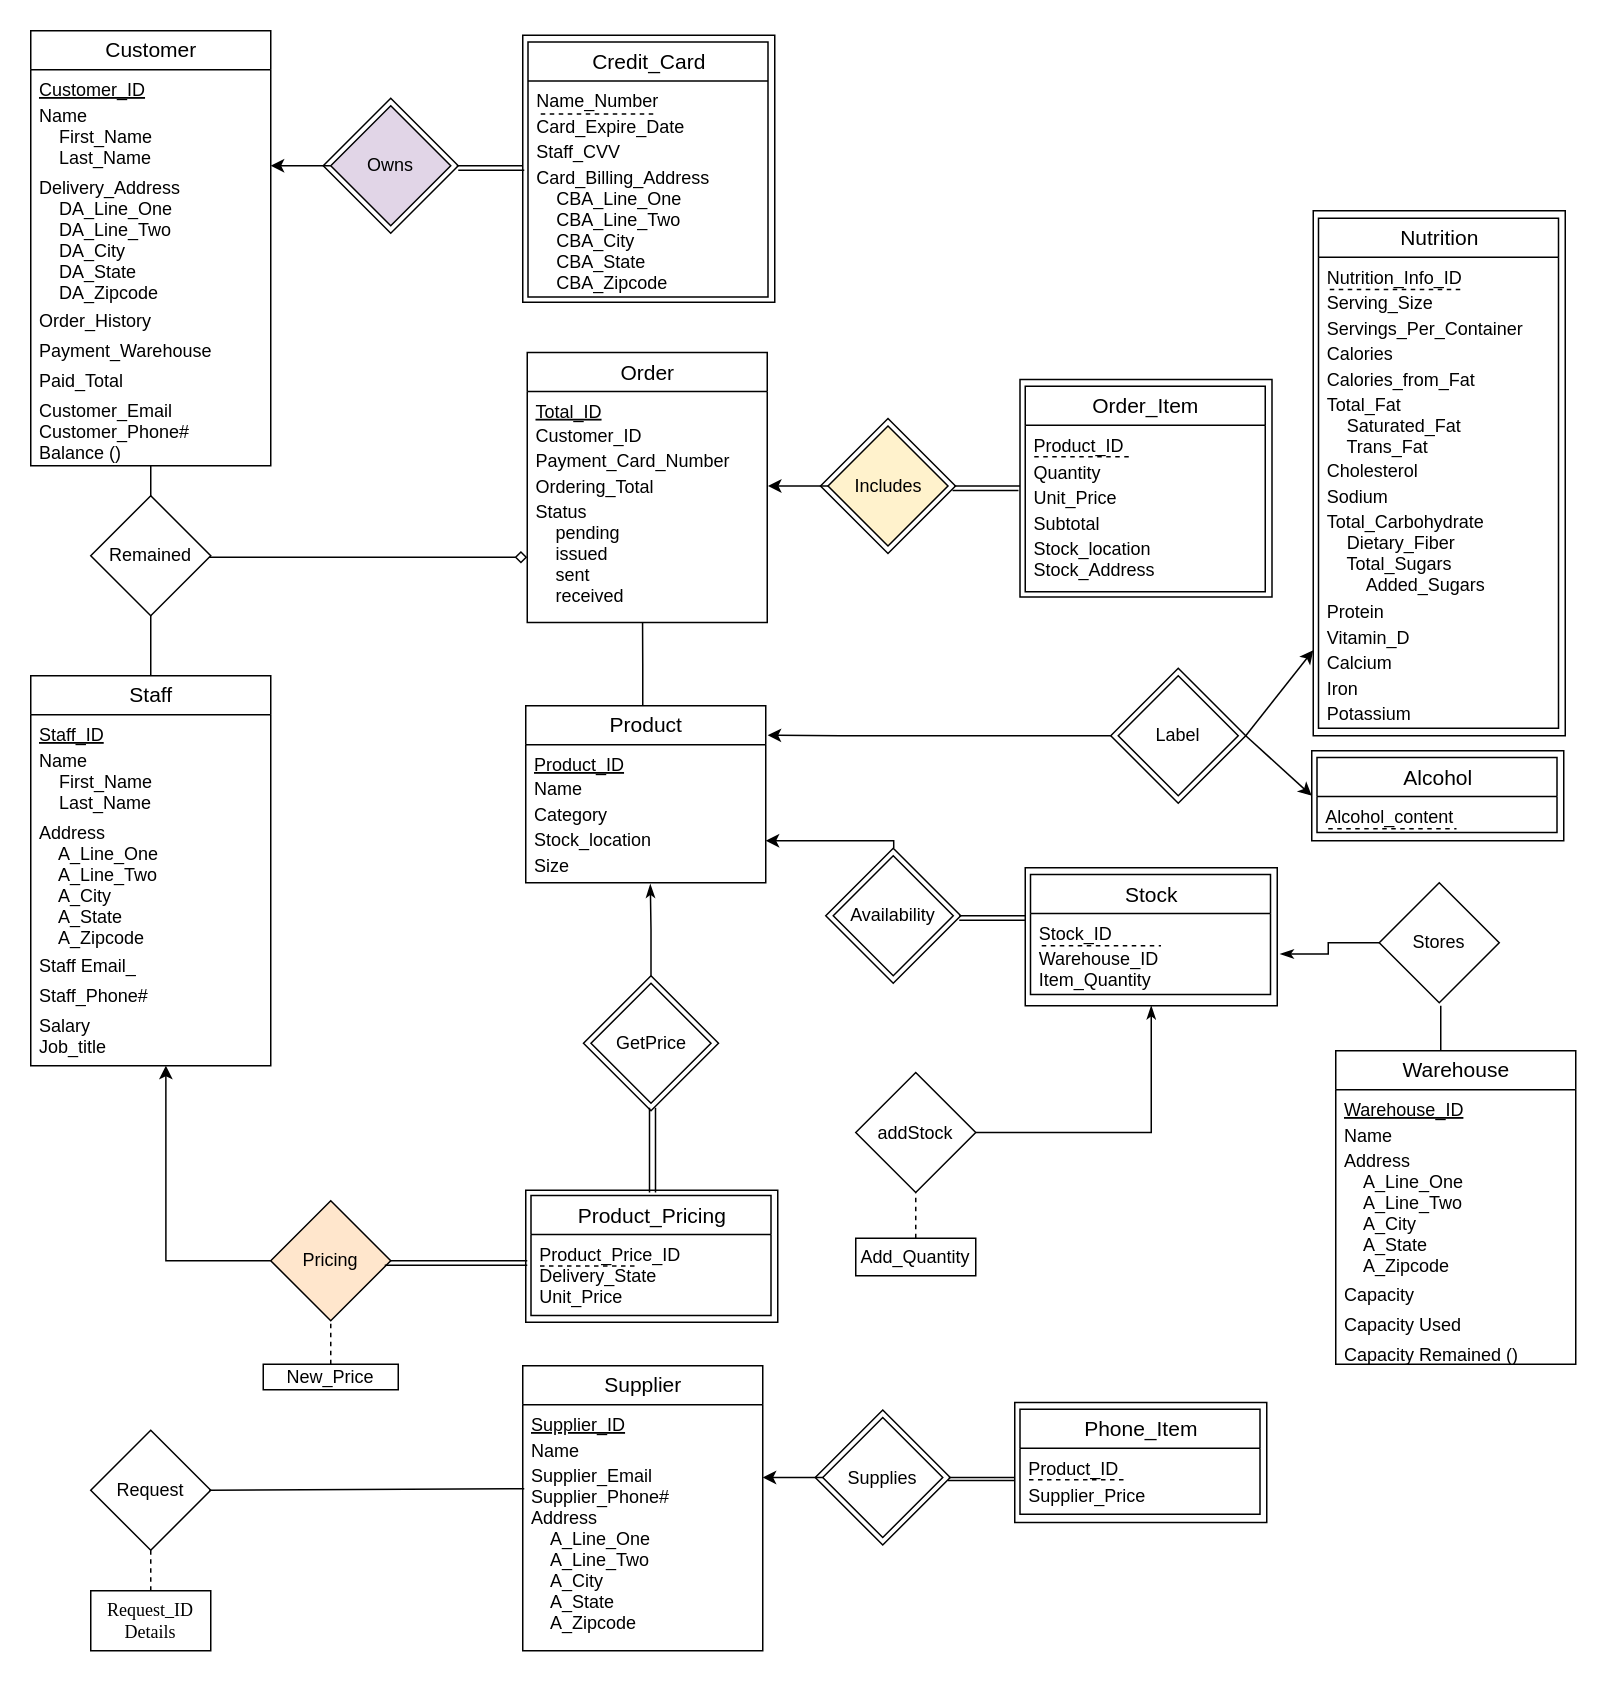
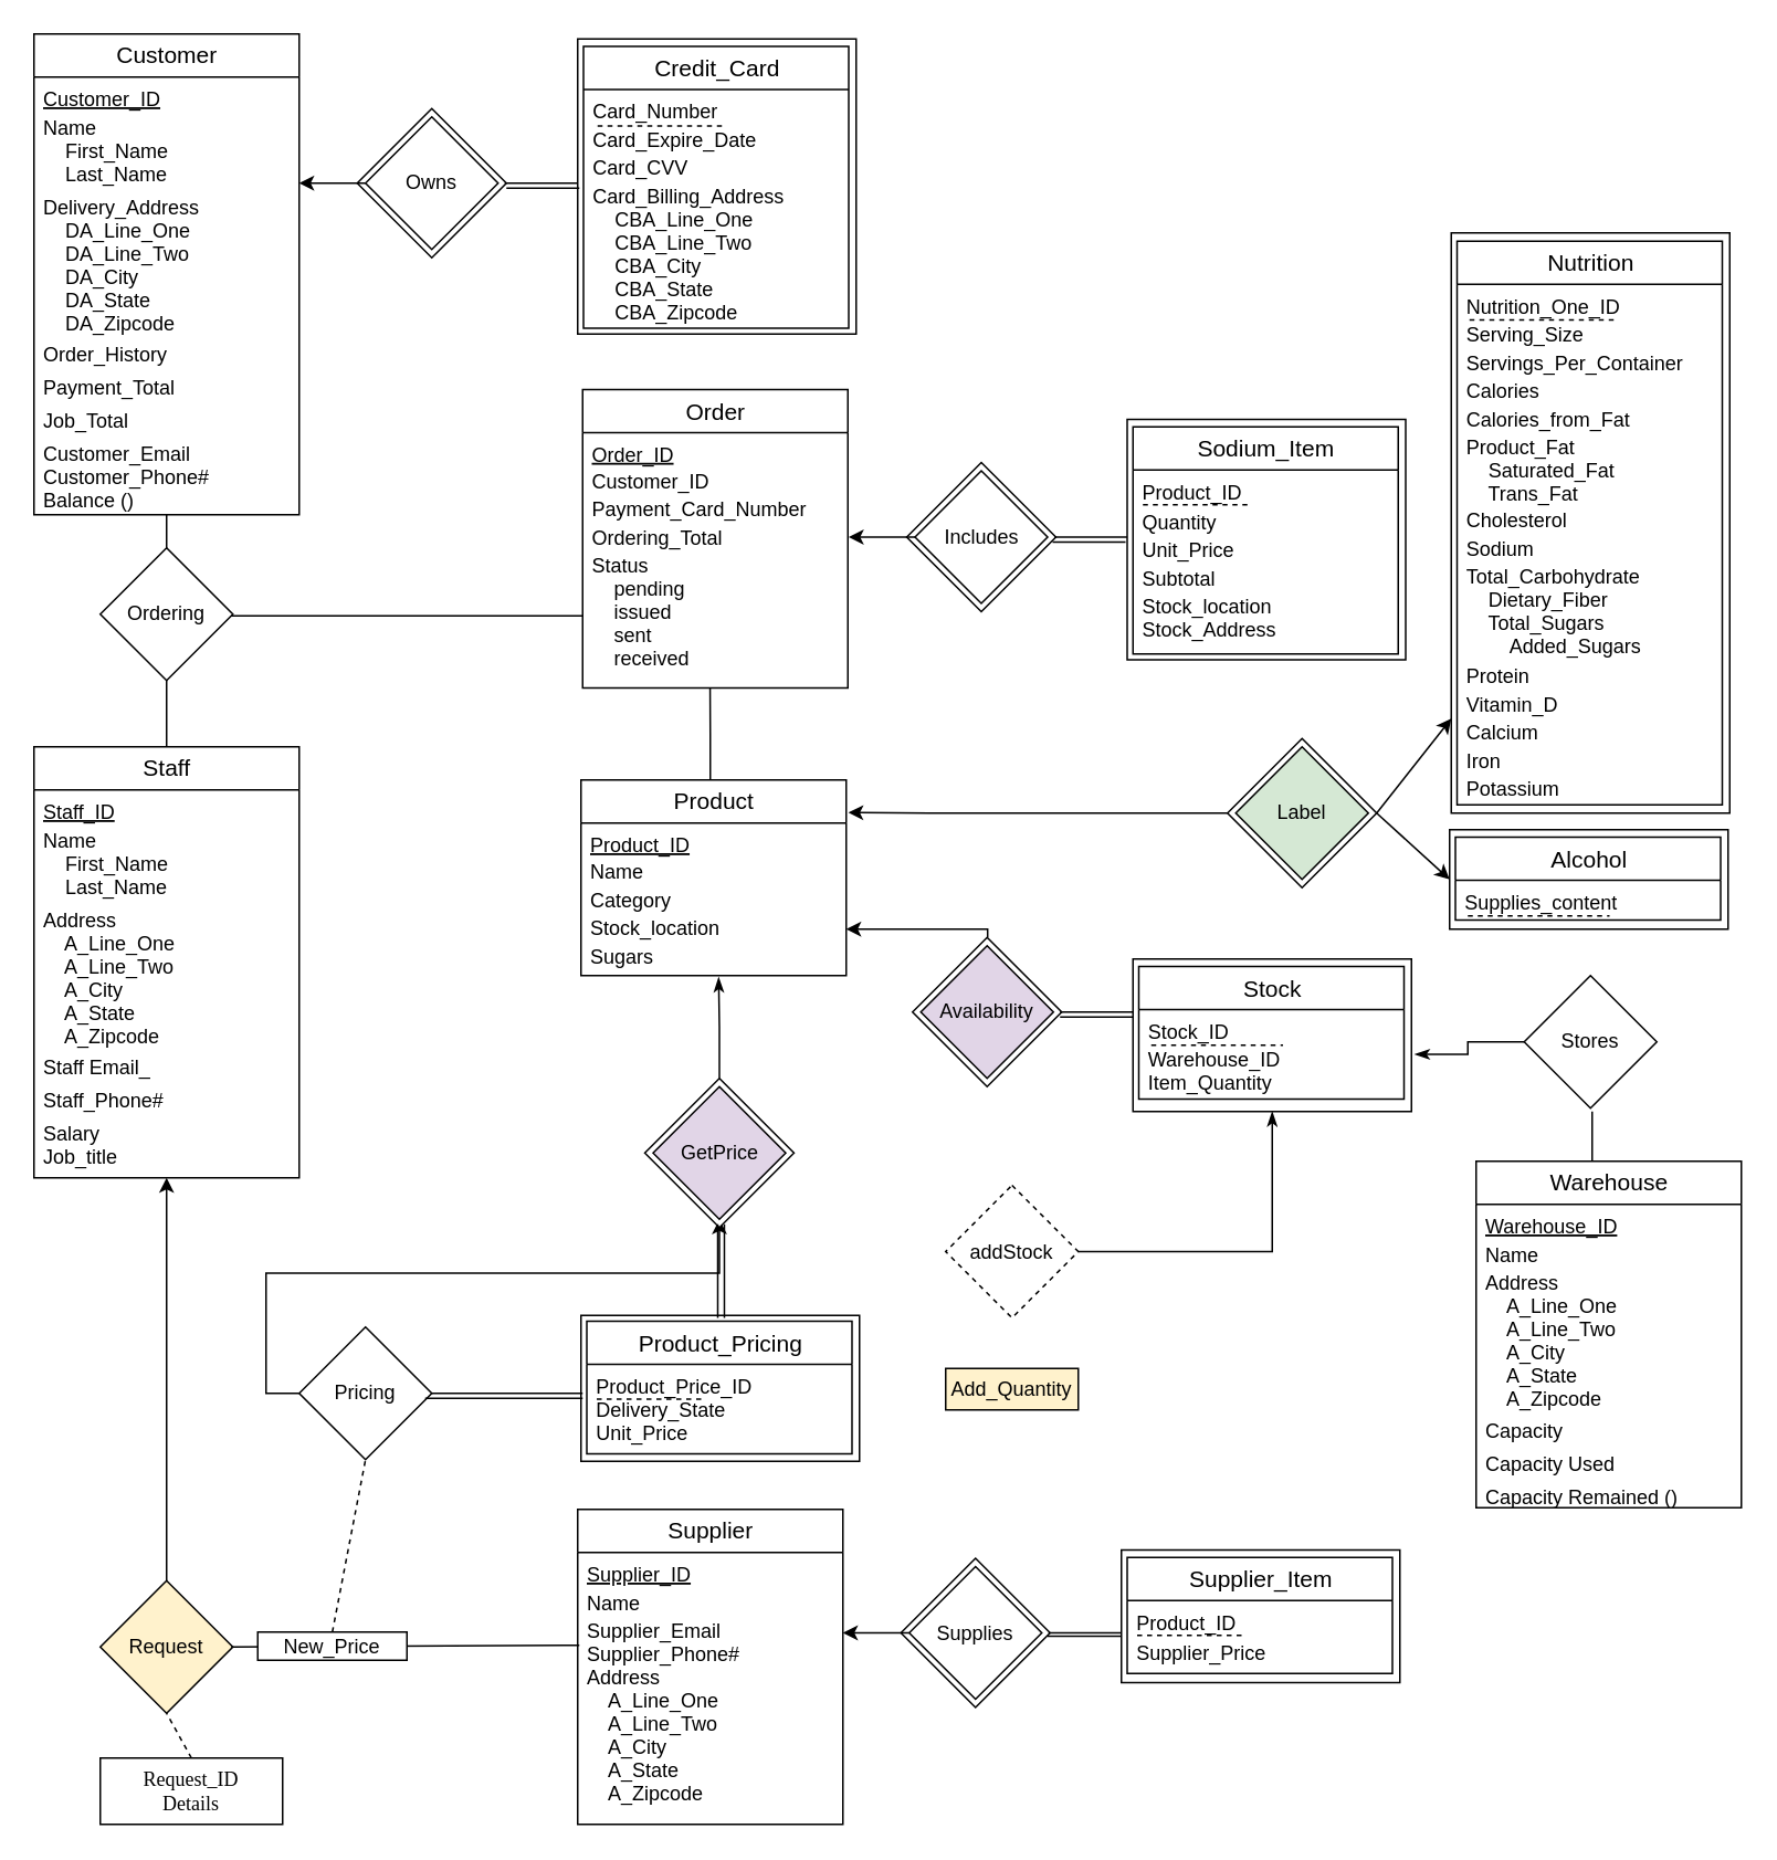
- <mxCell id="18" value="Name_Number" style="text;strokeColor=none;fillColor=none;spacingLeft=4;spacingRight=4;overflow=hidden;rotatable=0;points=[[0,0.5],[1,0.5]];portConstraint=eastwest;fontSize=12;" parent="17" vertex="1"><mxGeometry y="26" width="160" height="17" as="geometry" /></mxCell>
+ <mxCell id="18" value="Card_Number" style="text;strokeColor=none;fillColor=none;spacingLeft=4;spacingRight=4;overflow=hidden;rotatable=0;points=[[0,0.5],[1,0.5]];portConstraint=eastwest;fontSize=12;" parent="17" vertex="1"><mxGeometry y="26" width="160" height="17" as="geometry" /></mxCell>
- <mxCell id="21" value="Staff_CVV" style="text;strokeColor=none;fillColor=none;spacingLeft=4;spacingRight=4;overflow=hidden;rotatable=0;points=[[0,0.5],[1,0.5]];portConstraint=eastwest;fontSize=12;" parent="17" vertex="1"><mxGeometry y="60" width="160" height="17" as="geometry" /></mxCell>
+ <mxCell id="21" value="Card_CVV" style="text;strokeColor=none;fillColor=none;spacingLeft=4;spacingRight=4;overflow=hidden;rotatable=0;points=[[0,0.5],[1,0.5]];portConstraint=eastwest;fontSize=12;" parent="17" vertex="1"><mxGeometry y="60" width="160" height="17" as="geometry" /></mxCell>
- <mxCell id="24" value="Owns" style="rhombus;whiteSpace=wrap;html=1;fillColor=#e1d5e7;" parent="1" vertex="1"><mxGeometry x="220" y="70" width="80" height="80" as="geometry" /></mxCell>
+ <mxCell id="24" value="Owns" style="rhombus;whiteSpace=wrap;html=1;" parent="1" vertex="1"><mxGeometry x="220" y="70" width="80" height="80" as="geometry" /></mxCell>
- <mxCell id="75" value="Nutrition_Info_ID" style="text;strokeColor=none;fillColor=none;spacingLeft=4;spacingRight=4;overflow=hidden;rotatable=0;points=[[0,0.5],[1,0.5]];portConstraint=eastwest;fontSize=12;" parent="74" vertex="1"><mxGeometry y="26" width="160" height="17" as="geometry" /></mxCell>
+ <mxCell id="75" value="Nutrition_One_ID" style="text;strokeColor=none;fillColor=none;spacingLeft=4;spacingRight=4;overflow=hidden;rotatable=0;points=[[0,0.5],[1,0.5]];portConstraint=eastwest;fontSize=12;" parent="74" vertex="1"><mxGeometry y="26" width="160" height="17" as="geometry" /></mxCell>
- <mxCell id="14" value="Payment_Warehouse" style="text;strokeColor=none;fillColor=none;spacingLeft=4;spacingRight=4;overflow=hidden;rotatable=0;points=[[0,0.5],[1,0.5]];portConstraint=eastwest;fontSize=12;" parent="9" vertex="1"><mxGeometry y="200" width="160" height="20" as="geometry" /></mxCell>
+ <mxCell id="14" value="Payment_Total" style="text;strokeColor=none;fillColor=none;spacingLeft=4;spacingRight=4;overflow=hidden;rotatable=0;points=[[0,0.5],[1,0.5]];portConstraint=eastwest;fontSize=12;" parent="9" vertex="1"><mxGeometry y="200" width="160" height="20" as="geometry" /></mxCell>
- <mxCell id="15" value="Paid_Total" style="text;strokeColor=none;fillColor=none;spacingLeft=4;spacingRight=4;overflow=hidden;rotatable=0;points=[[0,0.5],[1,0.5]];portConstraint=eastwest;fontSize=12;" parent="9" vertex="1"><mxGeometry y="220" width="160" height="20" as="geometry" /></mxCell>
+ <mxCell id="15" value="Job_Total" style="text;strokeColor=none;fillColor=none;spacingLeft=4;spacingRight=4;overflow=hidden;rotatable=0;points=[[0,0.5],[1,0.5]];portConstraint=eastwest;fontSize=12;" parent="9" vertex="1"><mxGeometry y="220" width="160" height="20" as="geometry" /></mxCell>
- <mxCell id="81" value="Total_Fat&#10;    Saturated_Fat&#10;    Trans_Fat" style="text;strokeColor=none;fillColor=none;spacingLeft=4;spacingRight=4;overflow=hidden;rotatable=0;points=[[0,0.5],[1,0.5]];portConstraint=eastwest;fontSize=12;" parent="74" vertex="1"><mxGeometry y="111" width="160" height="44" as="geometry" /></mxCell>
+ <mxCell id="81" value="Product_Fat&#10;    Saturated_Fat&#10;    Trans_Fat" style="text;strokeColor=none;fillColor=none;spacingLeft=4;spacingRight=4;overflow=hidden;rotatable=0;points=[[0,0.5],[1,0.5]];portConstraint=eastwest;fontSize=12;" parent="74" vertex="1"><mxGeometry y="111" width="160" height="44" as="geometry" /></mxCell>
- <mxCell id="36" value="Order_Item" style="swimlane;fontStyle=0;childLayout=stackLayout;horizontal=1;startSize=26;horizontalStack=0;resizeParent=1;resizeParentMax=0;resizeLast=0;collapsible=1;marginBottom=0;align=center;fontSize=14;rounded=0;shadow=0;comic=0;strokeWidth=1;html=1;" parent="1" vertex="1"><mxGeometry x="683" y="257" width="160" height="137" as="geometry"><mxRectangle x="380" y="20" width="110" height="26" as="alternateBounds" /></mxGeometry></mxCell>
+ <mxCell id="36" value="Sodium_Item" style="swimlane;fontStyle=0;childLayout=stackLayout;horizontal=1;startSize=26;horizontalStack=0;resizeParent=1;resizeParentMax=0;resizeLast=0;collapsible=1;marginBottom=0;align=center;fontSize=14;rounded=0;shadow=0;comic=0;strokeWidth=1;html=1;" parent="1" vertex="1"><mxGeometry x="683" y="257" width="160" height="137" as="geometry"><mxRectangle x="380" y="20" width="110" height="26" as="alternateBounds" /></mxGeometry></mxCell>
- <mxCell id="26" value="Total_ID" style="text;strokeColor=none;fillColor=none;spacingLeft=4;spacingRight=4;overflow=hidden;rotatable=0;points=[[0,0.5],[1,0.5]];portConstraint=eastwest;fontSize=12;fontStyle=4" parent="25" vertex="1"><mxGeometry y="26" width="160" height="16" as="geometry" /></mxCell>
+ <mxCell id="26" value="Order_ID" style="text;strokeColor=none;fillColor=none;spacingLeft=4;spacingRight=4;overflow=hidden;rotatable=0;points=[[0,0.5],[1,0.5]];portConstraint=eastwest;fontSize=12;fontStyle=4" parent="25" vertex="1"><mxGeometry y="26" width="160" height="16" as="geometry" /></mxCell>
- <mxCell id="35" value="Includes" style="rhombus;whiteSpace=wrap;html=1;fillColor=#fff2cc;" parent="1" vertex="1"><mxGeometry x="551.5" y="283.5" width="80" height="80" as="geometry" /></mxCell>
+ <mxCell id="35" value="Includes" style="rhombus;whiteSpace=wrap;html=1;" parent="1" vertex="1"><mxGeometry x="551.5" y="283.5" width="80" height="80" as="geometry" /></mxCell>
- <mxCell id="94" value="Remained" style="rhombus;whiteSpace=wrap;html=1;" parent="1" vertex="1"><mxGeometry x="60" y="330" width="80" height="80" as="geometry" /></mxCell>
+ <mxCell id="94" value="Ordering" style="rhombus;whiteSpace=wrap;html=1;" parent="1" vertex="1"><mxGeometry x="60" y="330" width="80" height="80" as="geometry" /></mxCell>
- <mxCell id="8" value="" style="edgeStyle=orthogonalEdgeStyle;rounded=0;orthogonalLoop=1;jettySize=auto;html=1;startArrow=none;startFill=0;endArrow=diamond;endFill=0;fontFamily=Verdana;" parent="1" source="9" target="30" edge="1"><mxGeometry relative="1" as="geometry"><mxPoint x="100" y="365" as="targetPoint" /></mxGeometry></mxCell>
+ <mxCell id="8" value="" style="edgeStyle=orthogonalEdgeStyle;rounded=0;orthogonalLoop=1;jettySize=auto;html=1;startArrow=none;startFill=0;endArrow=none;endFill=0;fontFamily=Verdana;" parent="1" source="9" target="30" edge="1"><mxGeometry relative="1" as="geometry"><mxPoint x="100" y="365" as="targetPoint" /></mxGeometry></mxCell>
- <mxCell id="101" value="Label" style="rhombus;whiteSpace=wrap;html=1;" parent="1" vertex="1"><mxGeometry x="745" y="450" width="80" height="80" as="geometry" /></mxCell>
+ <mxCell id="101" value="Label" style="rhombus;whiteSpace=wrap;html=1;fillColor=#d5e8d4;" parent="1" vertex="1"><mxGeometry x="745" y="450" width="80" height="80" as="geometry" /></mxCell>
- <mxCell id="57" value="Alcohol_content" style="text;strokeColor=none;fillColor=none;spacingLeft=4;spacingRight=4;overflow=hidden;rotatable=0;points=[[0,0.5],[1,0.5]];portConstraint=eastwest;fontSize=12;" parent="56" vertex="1"><mxGeometry y="26" width="160" height="24" as="geometry" /></mxCell>
+ <mxCell id="57" value="Supplies_content" style="text;strokeColor=none;fillColor=none;spacingLeft=4;spacingRight=4;overflow=hidden;rotatable=0;points=[[0,0.5],[1,0.5]];portConstraint=eastwest;fontSize=12;" parent="56" vertex="1"><mxGeometry y="26" width="160" height="24" as="geometry" /></mxCell>
- <mxCell id="48" value="Size" style="text;strokeColor=none;fillColor=none;spacingLeft=4;spacingRight=4;overflow=hidden;rotatable=0;points=[[0,0.5],[1,0.5]];portConstraint=eastwest;fontSize=12;" parent="43" vertex="1"><mxGeometry y="93" width="160" height="25" as="geometry" /></mxCell>
+ <mxCell id="48" value="Sugars" style="text;strokeColor=none;fillColor=none;spacingLeft=4;spacingRight=4;overflow=hidden;rotatable=0;points=[[0,0.5],[1,0.5]];portConstraint=eastwest;fontSize=12;" parent="43" vertex="1"><mxGeometry y="93" width="160" height="25" as="geometry" /></mxCell>
- <mxCell id="53" value="Availability" style="rhombus;whiteSpace=wrap;html=1;" parent="1" vertex="1"><mxGeometry x="555" y="570" width="80" height="80" as="geometry" /></mxCell>
+ <mxCell id="53" value="Availability" style="rhombus;whiteSpace=wrap;html=1;fillColor=#e1d5e7;" parent="1" vertex="1"><mxGeometry x="555" y="570" width="80" height="80" as="geometry" /></mxCell>
- <mxCell id="119" value="GetPrice" style="rhombus;whiteSpace=wrap;html=1;align=center;" parent="1" vertex="1"><mxGeometry x="393.5" y="655" width="80" height="80" as="geometry" /></mxCell>
+ <mxCell id="119" value="GetPrice" style="rhombus;whiteSpace=wrap;html=1;align=center;fillColor=#e1d5e7;" parent="1" vertex="1"><mxGeometry x="393.5" y="655" width="80" height="80" as="geometry" /></mxCell>
- <mxCell id="125" value="addStock" style="rhombus;whiteSpace=wrap;html=1;align=center;" parent="1" vertex="1"><mxGeometry x="570" y="714.5" width="80" height="80" as="geometry" /></mxCell>
+ <mxCell id="125" value="addStock" style="rhombus;whiteSpace=wrap;html=1;align=center;dashed=1;" parent="1" vertex="1"><mxGeometry x="570" y="714.5" width="80" height="80" as="geometry" /></mxCell>
- <mxCell id="114" style="edgeStyle=orthogonalEdgeStyle;rounded=0;orthogonalLoop=1;jettySize=auto;html=1;exitX=0;exitY=0.5;exitDx=0;exitDy=0;entryX=0.563;entryY=1;entryDx=0;entryDy=0;entryPerimeter=0;" edge="1" parent="1" source="115" target="133"><mxGeometry relative="1" as="geometry" /></mxCell>
+ <mxCell id="114" style="edgeStyle=orthogonalEdgeStyle;rounded=0;orthogonalLoop=1;jettySize=auto;html=1;exitX=0;exitY=0.5;exitDx=0;exitDy=0;" edge="1" parent="1" source="115" target="119"><mxGeometry relative="1" as="geometry" /></mxCell>
- <mxCell id="139" value="" style="endArrow=none;dashed=1;html=1;exitX=0.5;exitY=0;exitDx=0;exitDy=0;entryX=0.5;entryY=1;entryDx=0;entryDy=0;" edge="1" parent="1" source="138" target="125"><mxGeometry width="50" height="50" relative="1" as="geometry"><mxPoint x="590" y="690" as="sourcePoint" /><mxPoint x="640" y="640" as="targetPoint" /></mxGeometry></mxCell>
+ <mxCell id="135" value="" style="endArrow=classic;html=1;exitX=0.5;exitY=0;exitDx=0;exitDy=0;" edge="1" parent="1" source="72" target="133"><mxGeometry width="50" height="50" relative="1" as="geometry"><mxPoint x="300" y="890" as="sourcePoint" /><mxPoint x="350" y="840" as="targetPoint" /></mxGeometry></mxCell>
- <mxCell id="138" value="Add_Quantity" style="rounded=0;whiteSpace=wrap;html=1;" vertex="1" parent="1"><mxGeometry x="570" y="825" width="80" height="25" as="geometry" /></mxCell>
+ <mxCell id="138" value="Add_Quantity" style="rounded=0;whiteSpace=wrap;html=1;fillColor=#fff2cc;" vertex="1" parent="1"><mxGeometry x="570" y="825" width="80" height="25" as="geometry" /></mxCell>
- <mxCell id="115" value="Pricing" style="rhombus;whiteSpace=wrap;html=1;align=center;fillColor=#ffe6cc;" parent="1" vertex="1"><mxGeometry x="180" y="800" width="80" height="80" as="geometry" /></mxCell>
+ <mxCell id="115" value="Pricing" style="rhombus;whiteSpace=wrap;html=1;align=center;" parent="1" vertex="1"><mxGeometry x="180" y="800" width="80" height="80" as="geometry" /></mxCell>
- <mxCell id="140" value="New_Price" style="rounded=0;whiteSpace=wrap;html=1;" vertex="1" parent="1"><mxGeometry x="175" y="909" width="90" height="17" as="geometry" /></mxCell>
+ <mxCell id="140" value="New_Price" style="rounded=0;whiteSpace=wrap;html=1;" vertex="1" parent="1"><mxGeometry x="155" y="984" width="90" height="17" as="geometry" /></mxCell>
- <mxCell id="64" value="Phone_Item" style="swimlane;fontStyle=0;childLayout=stackLayout;horizontal=1;startSize=26;horizontalStack=0;resizeParent=1;resizeParentMax=0;resizeLast=0;collapsible=1;marginBottom=0;align=center;fontSize=14;rounded=0;shadow=0;comic=0;strokeWidth=1;html=1;" parent="1" vertex="1"><mxGeometry x="679.5" y="939" width="160" height="70" as="geometry"><mxRectangle x="380" y="20" width="110" height="26" as="alternateBounds" /></mxGeometry></mxCell>
+ <mxCell id="64" value="Supplier_Item" style="swimlane;fontStyle=0;childLayout=stackLayout;horizontal=1;startSize=26;horizontalStack=0;resizeParent=1;resizeParentMax=0;resizeLast=0;collapsible=1;marginBottom=0;align=center;fontSize=14;rounded=0;shadow=0;comic=0;strokeWidth=1;html=1;" parent="1" vertex="1"><mxGeometry x="679.5" y="939" width="160" height="70" as="geometry"><mxRectangle x="380" y="20" width="110" height="26" as="alternateBounds" /></mxGeometry></mxCell>
- <mxCell id="72" value="Request" style="rhombus;whiteSpace=wrap;html=1;" parent="1" vertex="1"><mxGeometry x="60" y="953" width="80" height="80" as="geometry" /></mxCell>
+ <mxCell id="72" value="Request" style="rhombus;whiteSpace=wrap;html=1;fillColor=#fff2cc;" parent="1" vertex="1"><mxGeometry x="60" y="953" width="80" height="80" as="geometry" /></mxCell>
- <mxCell id="90" value="Request_ID&lt;br&gt;Details" style="rounded=0;whiteSpace=wrap;html=1;shadow=0;comic=0;strokeWidth=1;fontFamily=Verdana;align=center;" parent="1" vertex="1"><mxGeometry x="60" y="1060" width="80" height="40" as="geometry" /></mxCell>
+ <mxCell id="90" value="Request_ID&lt;br&gt;Details" style="rounded=0;whiteSpace=wrap;html=1;shadow=0;comic=0;strokeWidth=1;fontFamily=Verdana;align=center;" parent="1" vertex="1"><mxGeometry x="60" y="1060" width="110" height="40" as="geometry" /></mxCell>
